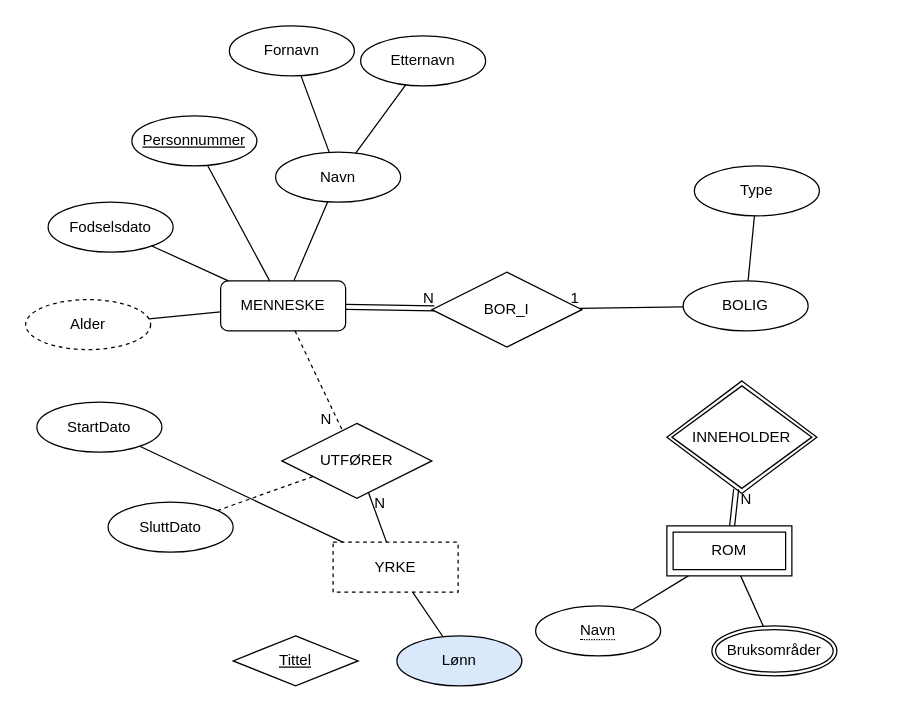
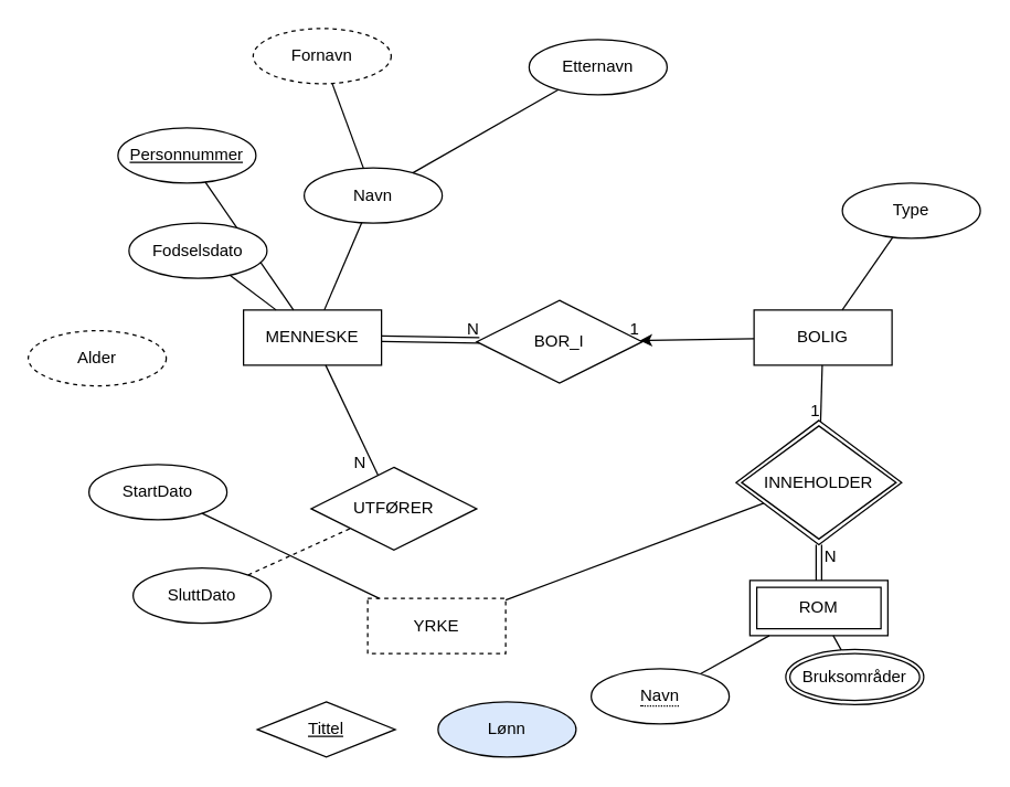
- <mxCell id="7" value="Fornavn" style="ellipse;whiteSpace=wrap;html=1;align=center;" parent="1" vertex="1"><mxGeometry x="183" y="20" width="100" height="40" as="geometry" /></mxCell>
+ <mxCell id="7" value="Fornavn" style="ellipse;whiteSpace=wrap;html=1;align=center;dashed=1;" parent="1" vertex="1"><mxGeometry x="183" y="20" width="100" height="40" as="geometry" /></mxCell>
- <mxCell id="6" value="Etternavn" style="ellipse;whiteSpace=wrap;html=1;align=center;" parent="1" vertex="1"><mxGeometry x="288" y="28" width="100" height="40" as="geometry" /></mxCell>
+ <mxCell id="6" value="Etternavn" style="ellipse;whiteSpace=wrap;html=1;align=center;" parent="1" vertex="1"><mxGeometry x="383" y="28" width="100" height="40" as="geometry" /></mxCell>
- <mxCell id="3" value="Personnummer" style="ellipse;whiteSpace=wrap;html=1;align=center;fontStyle=4;" parent="1" vertex="1"><mxGeometry x="105" y="92" width="100" height="40" as="geometry" /></mxCell>
+ <mxCell id="3" value="Personnummer" style="ellipse;whiteSpace=wrap;html=1;align=center;fontStyle=4;" parent="1" vertex="1"><mxGeometry x="85" y="92" width="100" height="40" as="geometry" /></mxCell>
- <mxCell id="21" value="Type" style="ellipse;whiteSpace=wrap;html=1;align=center;" parent="1" vertex="1"><mxGeometry x="555" y="132" width="100" height="40" as="geometry" /></mxCell>
+ <mxCell id="21" value="Type" style="ellipse;whiteSpace=wrap;html=1;align=center;" parent="1" vertex="1"><mxGeometry x="610" y="132" width="100" height="40" as="geometry" /></mxCell>
- <mxCell id="11" value="Fodselsdato" style="ellipse;whiteSpace=wrap;html=1;align=center;" parent="1" vertex="1"><mxGeometry x="38" y="161" width="100" height="40" as="geometry" /></mxCell>
+ <mxCell id="11" value="Fodselsdato" style="ellipse;whiteSpace=wrap;html=1;align=center;" parent="1" vertex="1"><mxGeometry x="93" y="161" width="100" height="40" as="geometry" /></mxCell>
- <mxCell id="2" value="MENNESKE" style="whiteSpace=wrap;html=1;align=center;rounded=1;" parent="1" vertex="1"><mxGeometry x="176" y="224" width="100" height="40" as="geometry" /></mxCell>
+ <mxCell id="2" value="MENNESKE" style="whiteSpace=wrap;html=1;align=center;" parent="1" vertex="1"><mxGeometry x="176" y="224" width="100" height="40" as="geometry" /></mxCell>
- <mxCell id="16" value="BOLIG" style="ellipse;whiteSpace=wrap;html=1;align=center;" parent="1" vertex="1"><mxGeometry x="546" y="224" width="100" height="40" as="geometry" /></mxCell>
+ <mxCell id="16" value="BOLIG" style="whiteSpace=wrap;html=1;align=center;" parent="1" vertex="1"><mxGeometry x="546" y="224" width="100" height="40" as="geometry" /></mxCell>
- <mxCell id="17" value="" style="endArrow=none;html=1;rounded=0;" parent="1" source="16" target="15" edge="1"><mxGeometry relative="1" as="geometry"><mxPoint x="293" y="373" as="sourcePoint" /><mxPoint x="453" y="373" as="targetPoint" /></mxGeometry></mxCell>
+ <mxCell id="17" value="" style="endArrow=classic;html=1;rounded=0;" parent="1" source="16" target="15" edge="1"><mxGeometry relative="1" as="geometry"><mxPoint x="293" y="373" as="sourcePoint" /><mxPoint x="453" y="373" as="targetPoint" /></mxGeometry></mxCell>
- <mxCell id="14" value="" style="endArrow=none;html=1;rounded=0;" parent="1" source="2" target="13" edge="1"><mxGeometry relative="1" as="geometry"><mxPoint x="152" y="302" as="sourcePoint" /><mxPoint x="312" y="302" as="targetPoint" /></mxGeometry></mxCell>
+ <mxCell id="25" value="" style="endArrow=none;html=1;rounded=0;" parent="1" source="16" target="23" edge="1"><mxGeometry relative="1" as="geometry"><mxPoint x="150" y="353" as="sourcePoint" /><mxPoint x="310" y="353" as="targetPoint" /></mxGeometry></mxCell>
+ <mxCell id="26" value="1" style="resizable=0;html=1;align=right;verticalAlign=bottom;" parent="25" connectable="0" vertex="1"><mxGeometry x="1" relative="1" as="geometry" /></mxCell>
- <mxCell id="35" value="" style="endArrow=none;html=1;rounded=0;dashed=1;" parent="1" source="2" target="33" edge="1"><mxGeometry relative="1" as="geometry"><mxPoint x="157" y="302" as="sourcePoint" /><mxPoint x="317" y="302" as="targetPoint" /></mxGeometry></mxCell>
+ <mxCell id="35" value="" style="endArrow=none;html=1;rounded=0;" parent="1" source="2" target="33" edge="1"><mxGeometry relative="1" as="geometry"><mxPoint x="157" y="302" as="sourcePoint" /><mxPoint x="317" y="302" as="targetPoint" /></mxGeometry></mxCell>
- <mxCell id="43" value="StartDato" style="ellipse;whiteSpace=wrap;html=1;align=center;" parent="1" vertex="1"><mxGeometry x="29" y="321" width="100" height="40" as="geometry" /></mxCell>
+ <mxCell id="43" value="StartDato" style="ellipse;whiteSpace=wrap;html=1;align=center;" parent="1" vertex="1"><mxGeometry x="64" y="336" width="100" height="40" as="geometry" /></mxCell>
- <mxCell id="37" value="" style="endArrow=none;html=1;rounded=0;" parent="1" source="34" target="33" edge="1"><mxGeometry relative="1" as="geometry"><mxPoint x="59" y="562" as="sourcePoint" /><mxPoint x="219" y="562" as="targetPoint" /></mxGeometry></mxCell>
- <mxCell id="38" value="N" style="resizable=0;html=1;align=right;verticalAlign=bottom;" parent="37" connectable="0" vertex="1"><mxGeometry x="1" relative="1" as="geometry"><mxPoint x="14" y="16" as="offset" /></mxGeometry></mxCell>
- <mxCell id="45" value="SluttDato" style="ellipse;whiteSpace=wrap;html=1;align=center;" parent="1" vertex="1"><mxGeometry x="86" y="401" width="100" height="40" as="geometry" /></mxCell>
+ <mxCell id="45" value="SluttDato" style="ellipse;whiteSpace=wrap;html=1;align=center;" parent="1" vertex="1"><mxGeometry x="96" y="411" width="100" height="40" as="geometry" /></mxCell>
- <mxCell id="24" value="ROM" style="shape=ext;margin=3;double=1;whiteSpace=wrap;html=1;align=center;" parent="1" vertex="1"><mxGeometry x="533" y="420" width="100" height="40" as="geometry" /></mxCell>
+ <mxCell id="24" value="ROM" style="shape=ext;margin=3;double=1;whiteSpace=wrap;html=1;align=center;" parent="1" vertex="1"><mxGeometry x="543" y="420" width="100" height="40" as="geometry" /></mxCell>
- <mxCell id="42" value="" style="endArrow=none;html=1;rounded=0;" parent="1" source="34" target="41" edge="1"><mxGeometry relative="1" as="geometry"><mxPoint x="150" y="553" as="sourcePoint" /><mxPoint x="310" y="553" as="targetPoint" /></mxGeometry></mxCell>
+ <mxCell id="42" value="" style="endArrow=none;html=1;rounded=0;" parent="1" source="34" target="23" edge="1"><mxGeometry relative="1" as="geometry"><mxPoint x="150" y="553" as="sourcePoint" /><mxPoint x="310" y="553" as="targetPoint" /></mxGeometry></mxCell>
- <mxCell id="31" value="Bruksområder" style="ellipse;shape=doubleEllipse;margin=3;whiteSpace=wrap;html=1;align=center;" parent="1" vertex="1"><mxGeometry x="569" y="500" width="100" height="40" as="geometry" /></mxCell>
+ <mxCell id="31" value="Bruksområder" style="ellipse;shape=doubleEllipse;margin=3;whiteSpace=wrap;html=1;align=center;" parent="1" vertex="1"><mxGeometry x="569" y="470" width="100" height="40" as="geometry" /></mxCell>
